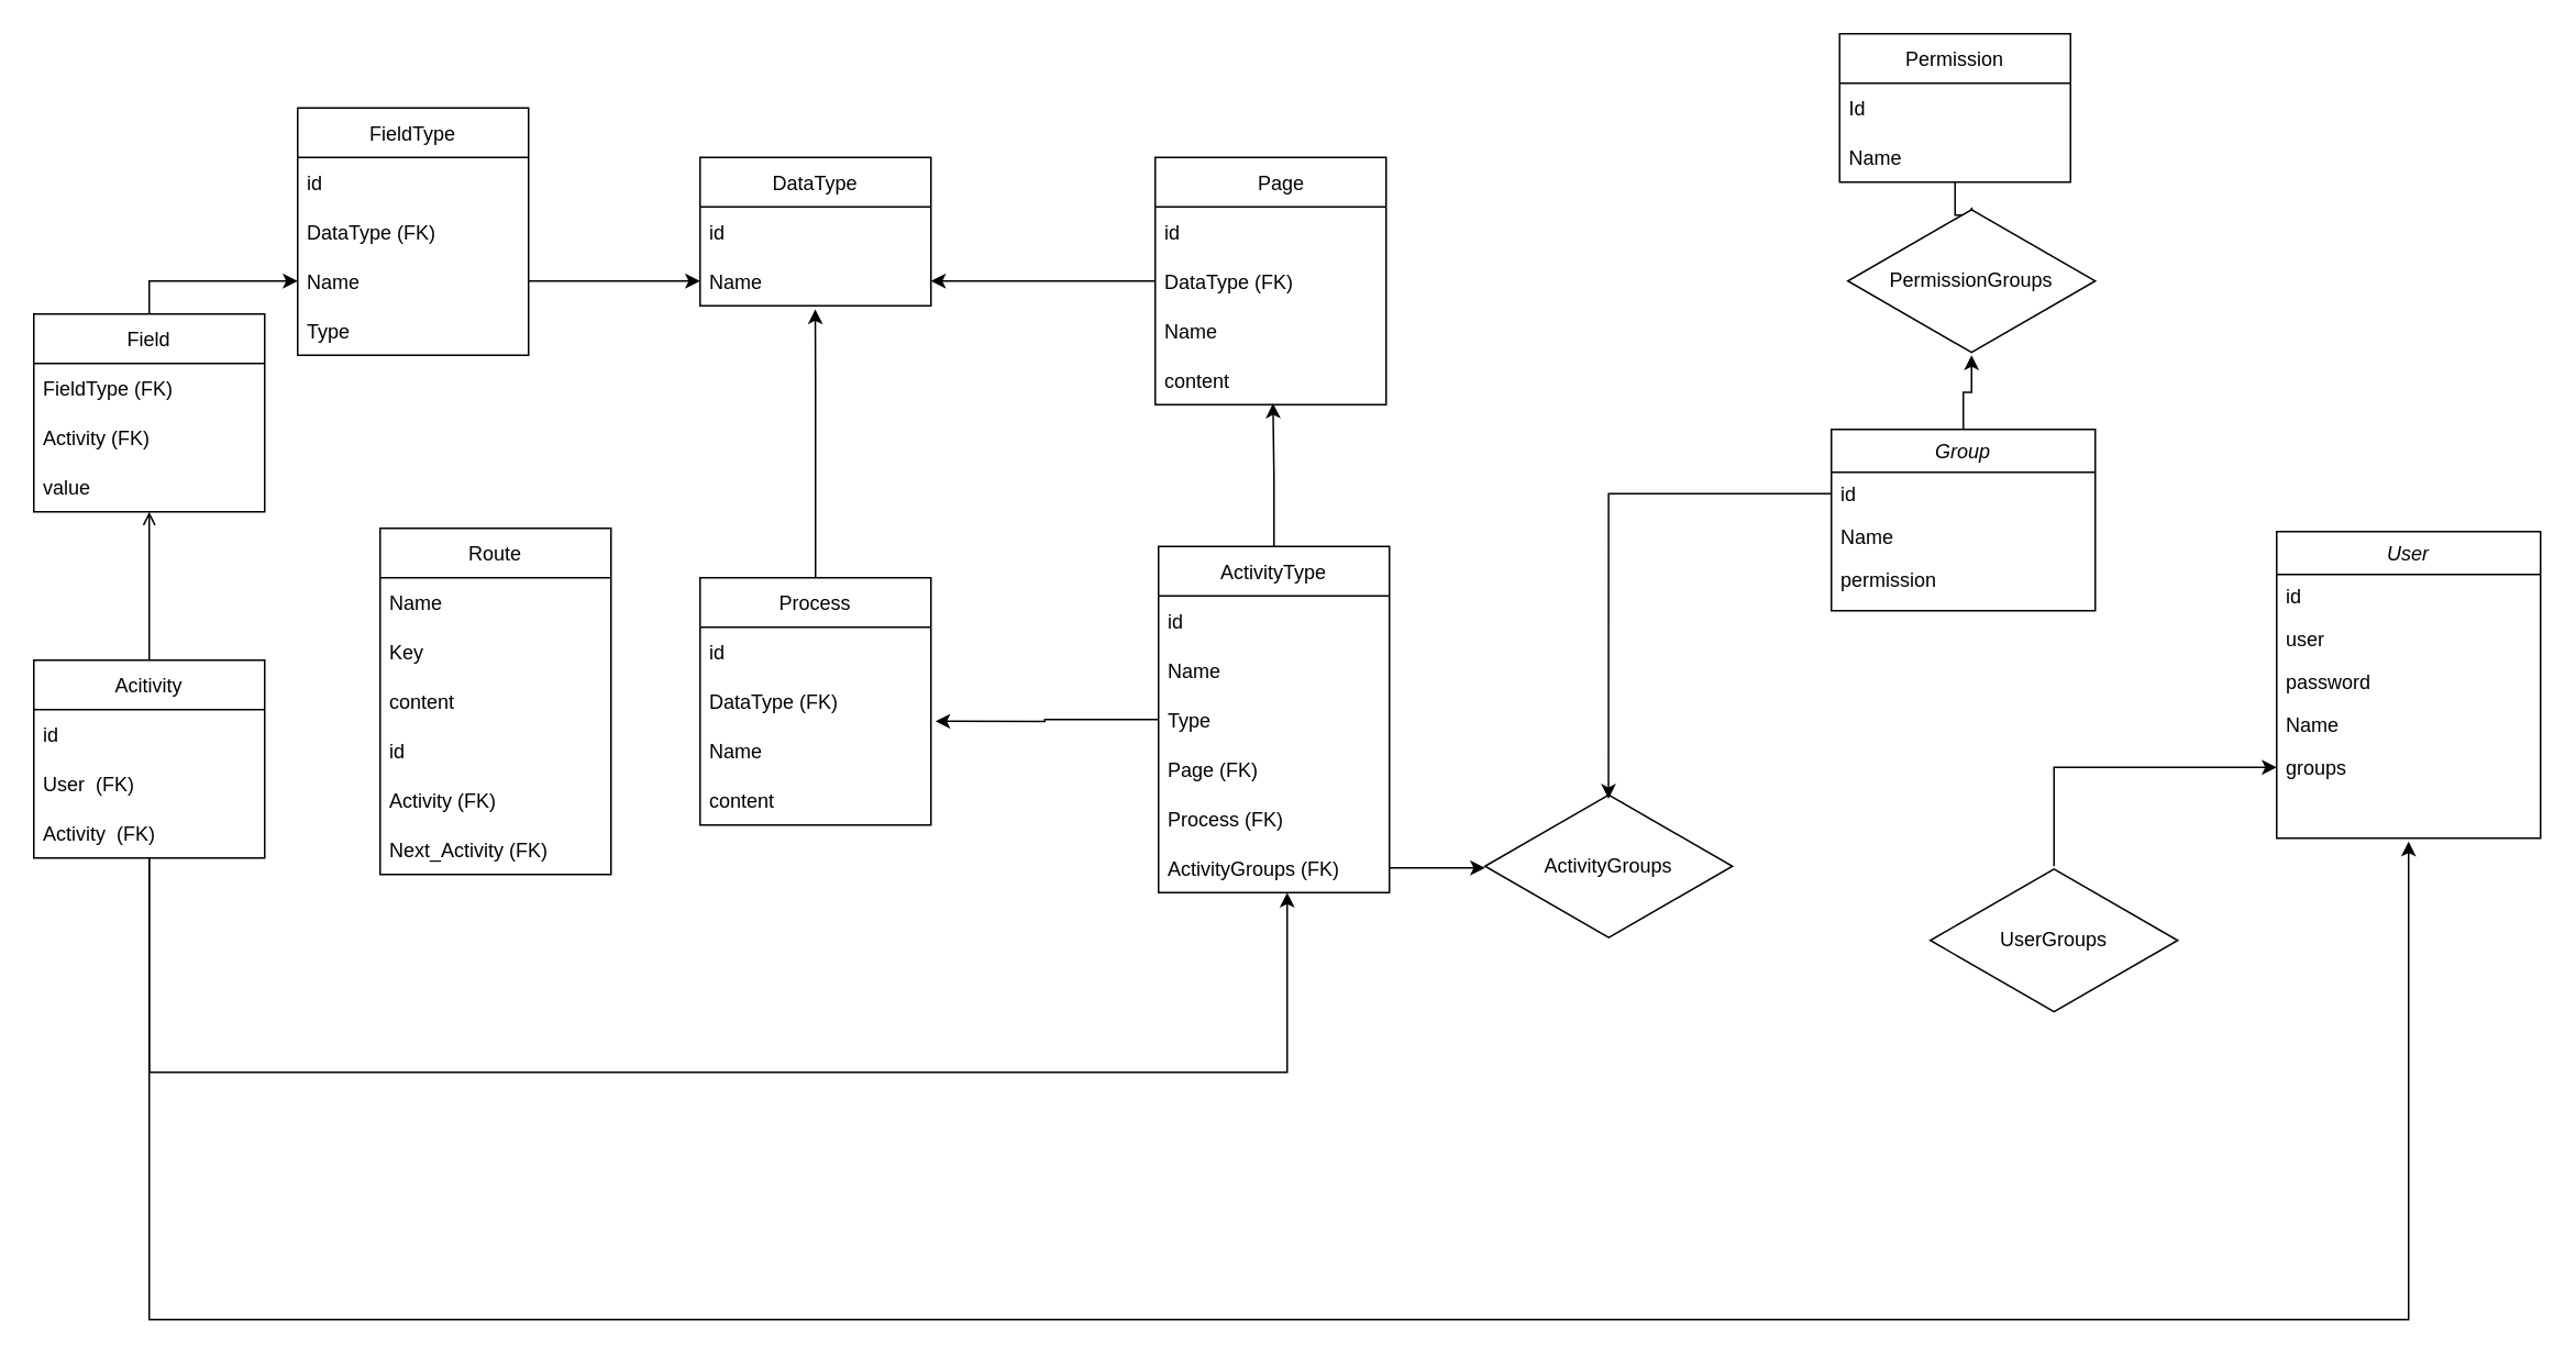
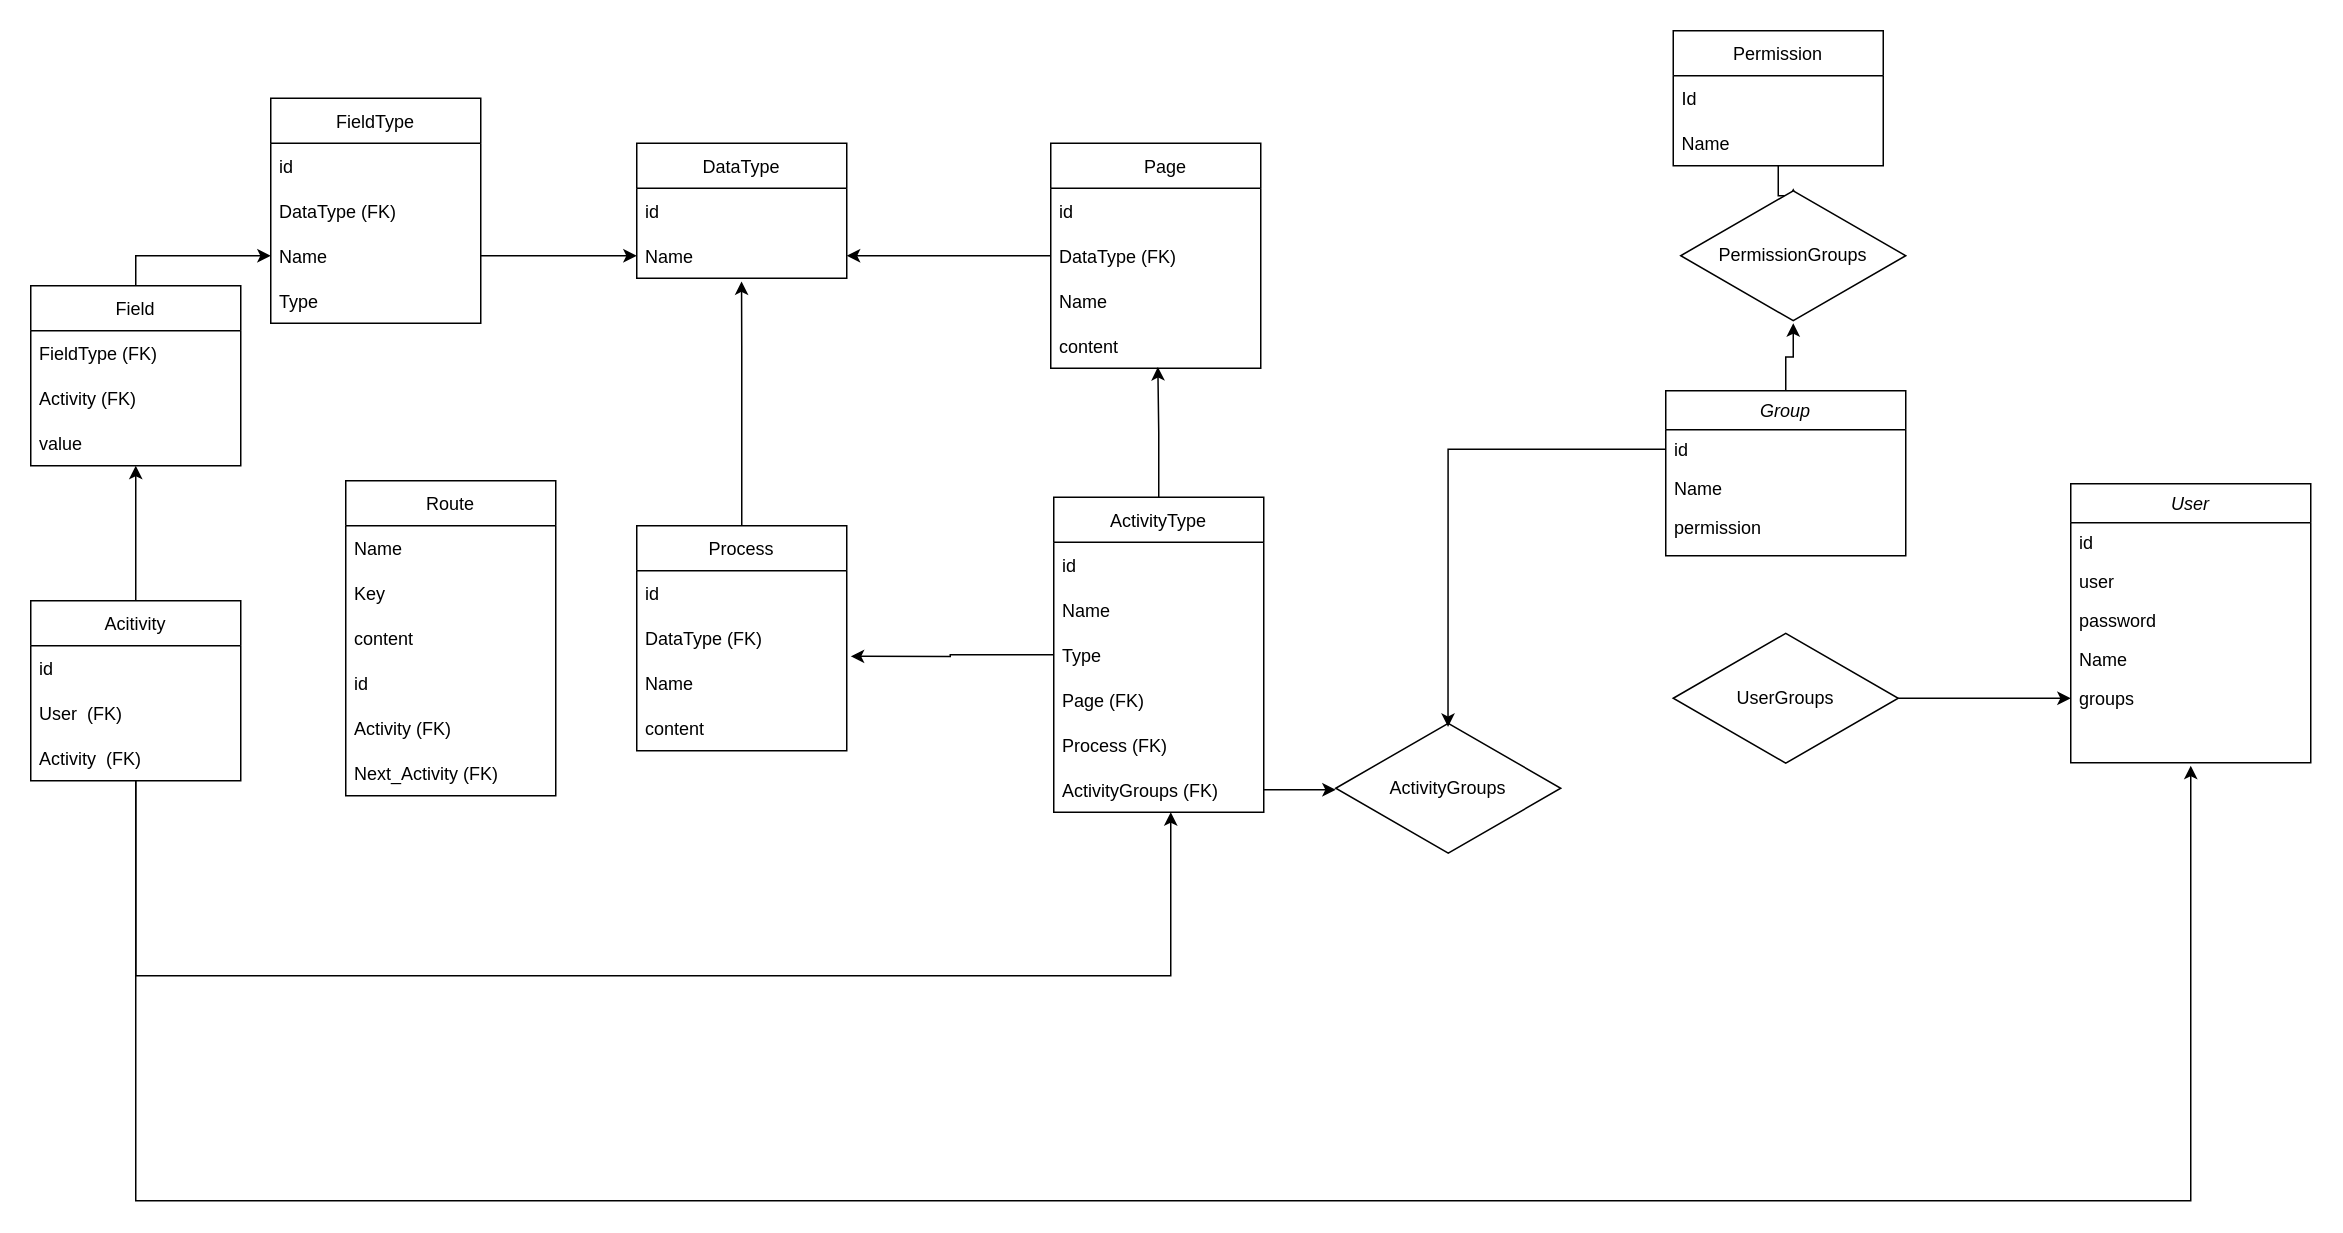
- <mxCell id="60" style="edgeStyle=orthogonalEdgeStyle;rounded=0;orthogonalLoop=1;jettySize=auto;html=1;exitX=0.5;exitY=0;exitDx=0;exitDy=0;endArrow=open;" edge="1" parent="1" source="66" target="61"><mxGeometry relative="1" as="geometry" /></mxCell>
+ <mxCell id="60" style="edgeStyle=orthogonalEdgeStyle;rounded=0;orthogonalLoop=1;jettySize=auto;html=1;exitX=0.5;exitY=0;exitDx=0;exitDy=0;" edge="1" parent="1" source="66" target="61"><mxGeometry relative="1" as="geometry" /></mxCell>
- <mxCell id="57" value="ActivityGroups" style="html=1;whiteSpace=wrap;aspect=fixed;shape=isoRectangle;" parent="1" vertex="1"><mxGeometry x="900" y="480" width="150" height="90" as="geometry" /></mxCell>
+ <mxCell id="57" value="ActivityGroups" style="html=1;whiteSpace=wrap;aspect=fixed;shape=isoRectangle;" parent="1" vertex="1"><mxGeometry x="890" y="480" width="150" height="90" as="geometry" /></mxCell>
- <mxCell id="50" value="UserGroups" style="html=1;whiteSpace=wrap;aspect=fixed;shape=isoRectangle;" parent="1" vertex="1"><mxGeometry x="1170" y="525" width="150" height="90" as="geometry" /></mxCell>
+ <mxCell id="50" value="UserGroups" style="html=1;whiteSpace=wrap;aspect=fixed;shape=isoRectangle;" parent="1" vertex="1"><mxGeometry x="1115" y="420" width="150" height="90" as="geometry" /></mxCell>
